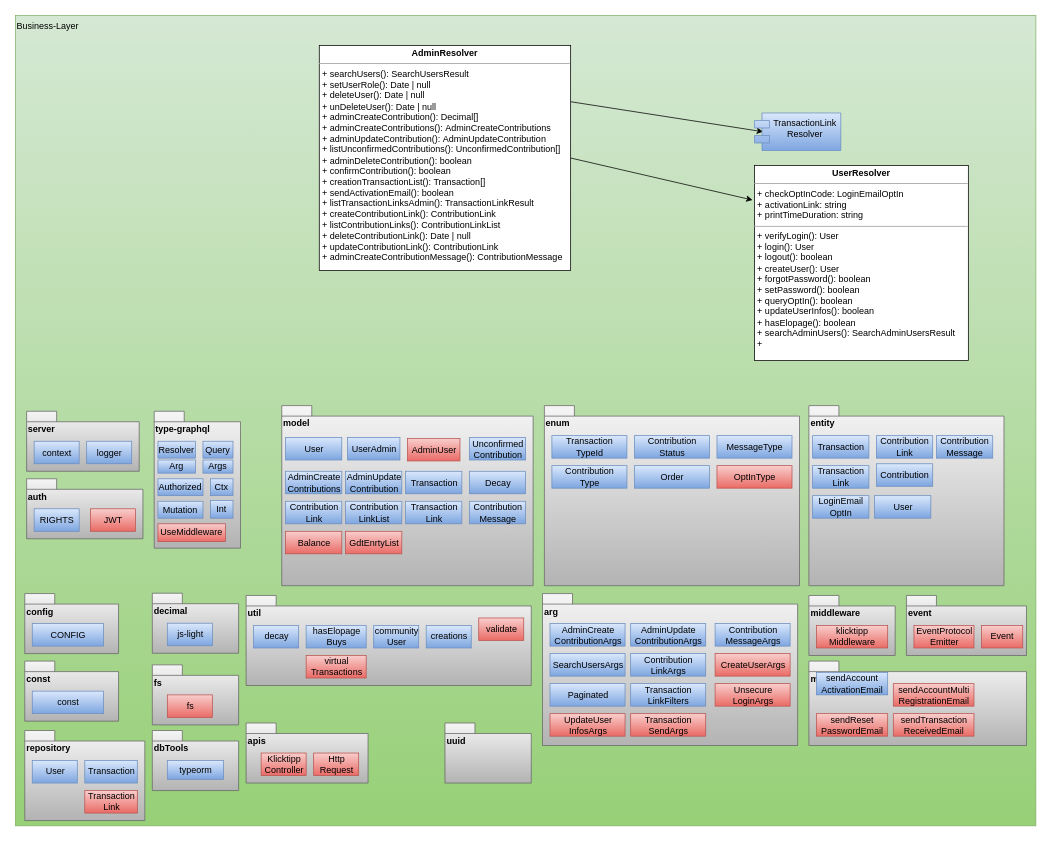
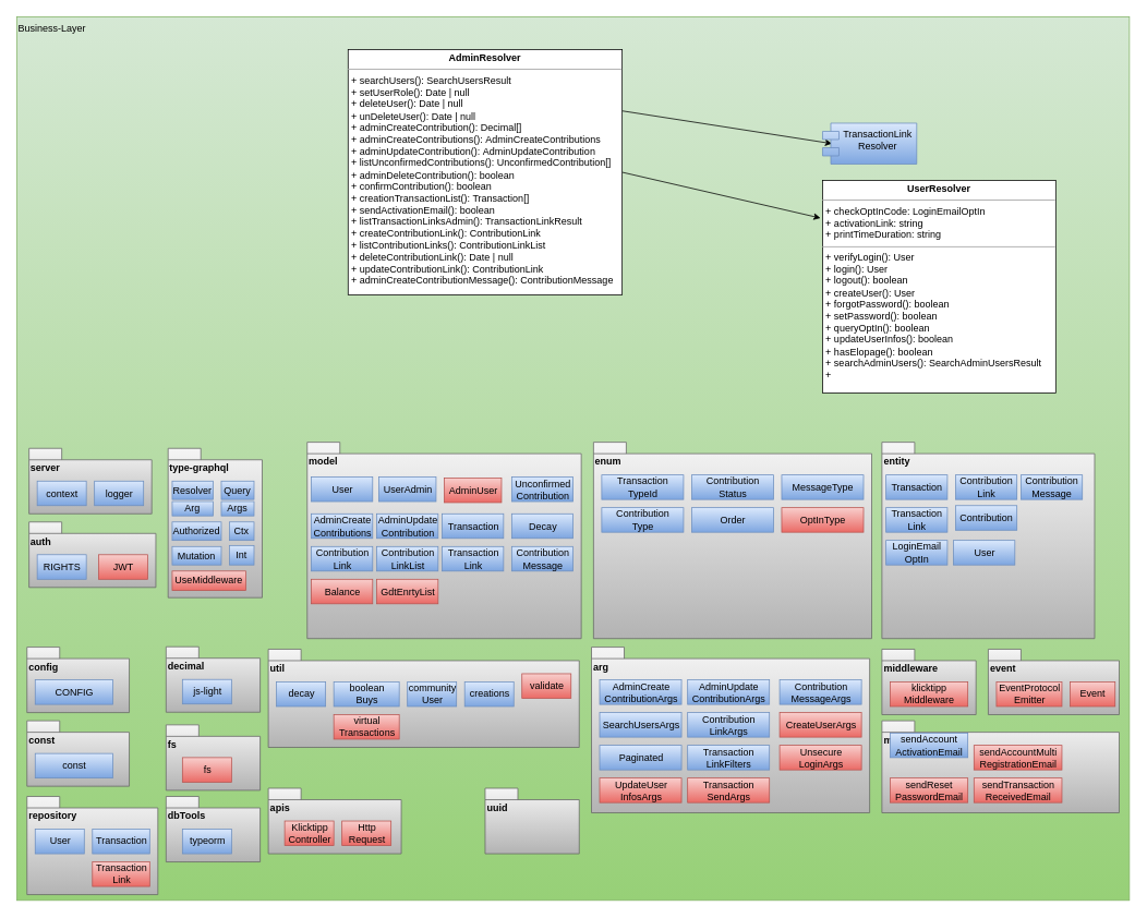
- <mxCell id="90" value="hasElopage&lt;br&gt;Buys" style="html=1;fillColor=#dae8fc;gradientColor=#7ea6e0;strokeColor=#6c8ebf;" vertex="1" parent="1"><mxGeometry x="407.5" y="833" width="80" height="30" as="geometry" /></mxCell>
+ <mxCell id="90" value="boolean&lt;br&gt;Buys" style="html=1;fillColor=#dae8fc;gradientColor=#7ea6e0;strokeColor=#6c8ebf;" vertex="1" parent="1"><mxGeometry x="407.5" y="833" width="80" height="30" as="geometry" /></mxCell>
- <mxCell id="68" value="typeorm" style="html=1;fillColor=#dae8fc;gradientColor=#7ea6e0;strokeColor=#6c8ebf;" vertex="1" parent="1"><mxGeometry x="222.5" y="1013" width="75" height="25" as="geometry" /></mxCell>
+ <mxCell id="68" value="typeorm" style="html=1;fillColor=#dae8fc;gradientColor=#7ea6e0;strokeColor=#6c8ebf;" vertex="1" parent="1"><mxGeometry x="222.5" y="1013" width="60" height="30" as="geometry" /></mxCell>
